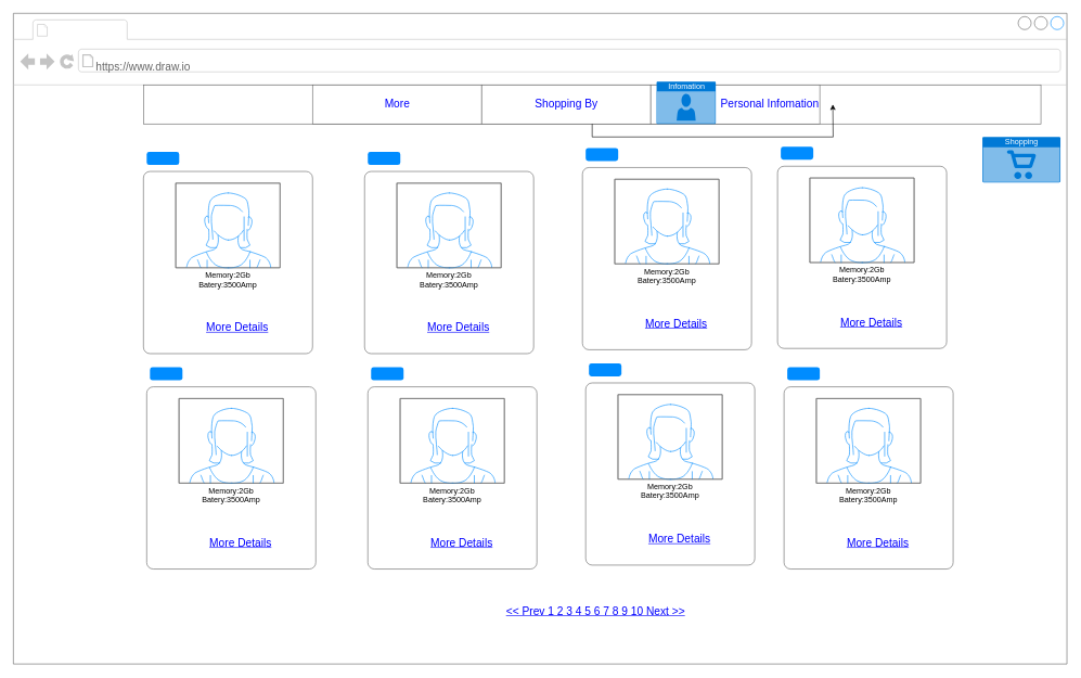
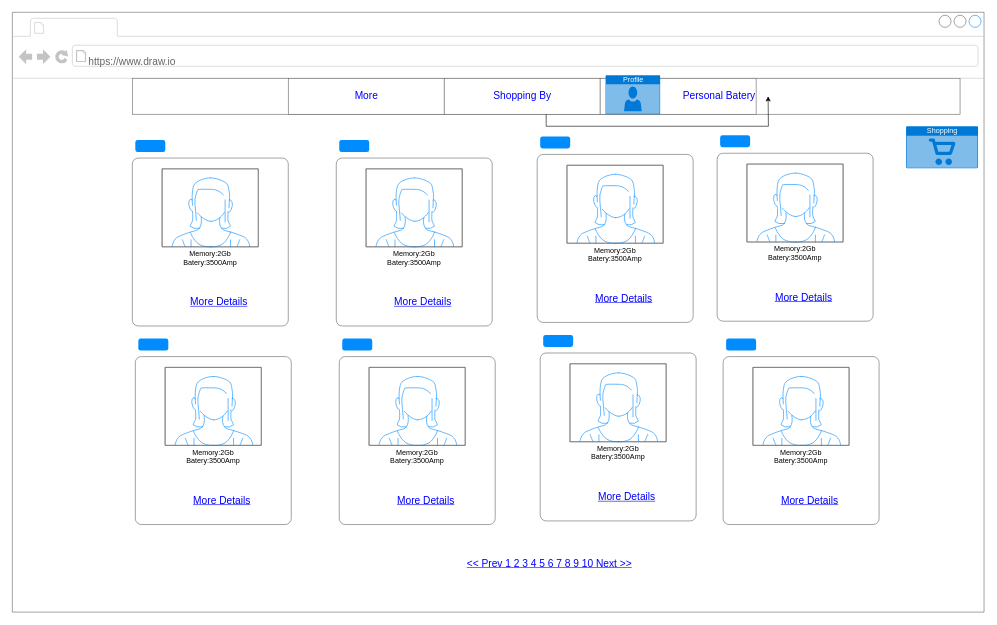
- <mxCell id="51" value="Infomation" style="html=1;strokeColor=none;fillColor=#0079D6;labelPosition=center;verticalLabelPosition=middle;verticalAlign=top;align=center;fontSize=12;outlineConnect=0;spacingTop=-6;fontColor=#FFFFFF;shape=mxgraph.sitemap.profile;" vertex="1" parent="2"><mxGeometry x="989" y="105" width="91" height="65" as="geometry" /></mxCell>
+ <mxCell id="51" value="Profile" style="html=1;strokeColor=none;fillColor=#0079D6;labelPosition=center;verticalLabelPosition=middle;verticalAlign=top;align=center;fontSize=12;outlineConnect=0;spacingTop=-6;fontColor=#FFFFFF;shape=mxgraph.sitemap.profile;" vertex="1" parent="2"><mxGeometry x="989" y="105" width="91" height="65" as="geometry" /></mxCell>
- <mxCell id="7" value="Personal Infomation" style="strokeColor=inherit;fillColor=inherit;gradientColor=inherit;strokeWidth=1;shadow=0;dashed=0;align=right;html=1;shape=mxgraph.mockup.text.rrect;rSize=0;fontSize=17;fontColor=#0000ff;" vertex="1" parent="4"><mxGeometry x="780" width="260" height="60" as="geometry" /></mxCell>
+ <mxCell id="7" value="Personal Batery" style="strokeColor=inherit;fillColor=inherit;gradientColor=inherit;strokeWidth=1;shadow=0;dashed=0;align=right;html=1;shape=mxgraph.mockup.text.rrect;rSize=0;fontSize=17;fontColor=#0000ff;" vertex="1" parent="4"><mxGeometry x="780" width="260" height="60" as="geometry" /></mxCell>
